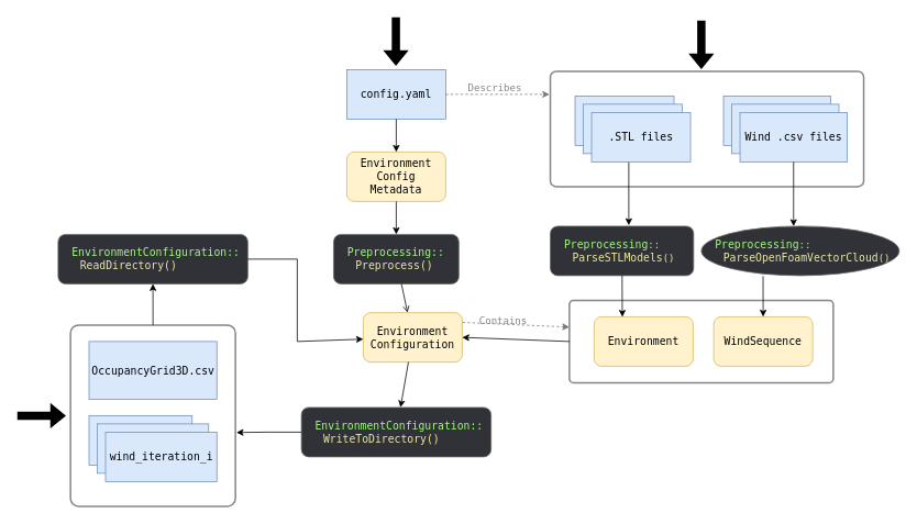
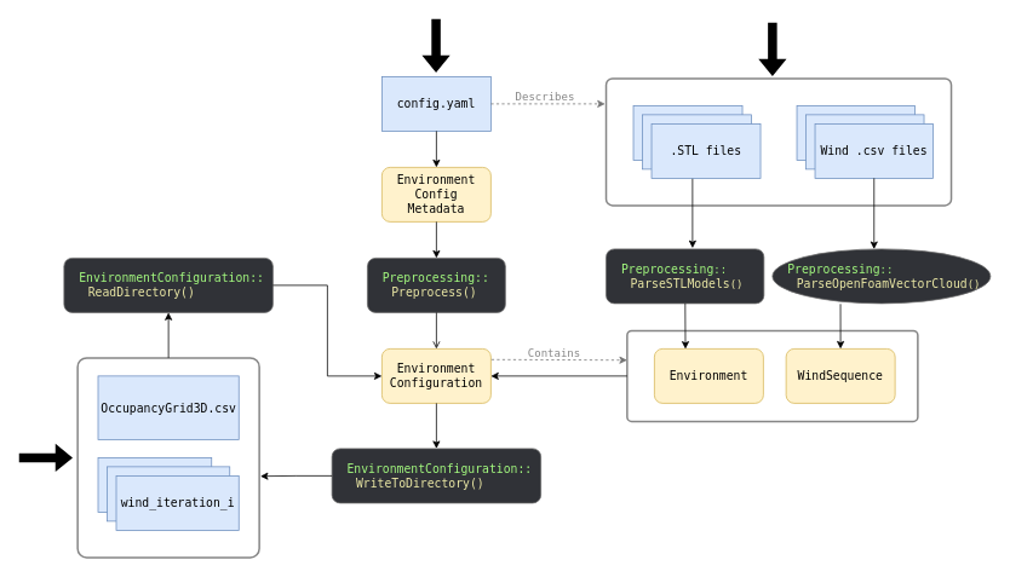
- <mxCell id="14" value="Environment Configuration" style="rounded=1;whiteSpace=wrap;html=1;fillColor=#fff2cc;strokeColor=#d6b656;fontSize=13;fontFamily=Droid Sans Mono, monospace, monospace;" parent="1" vertex="1"><mxGeometry x="440" y="379" width="120" height="60" as="geometry" /></mxCell>
+ <mxCell id="14" value="Environment Configuration" style="rounded=1;whiteSpace=wrap;html=1;fillColor=#fff2cc;strokeColor=#d6b656;fontSize=13;fontFamily=Droid Sans Mono, monospace, monospace;" parent="1" vertex="1"><mxGeometry x="420" y="384" width="120" height="60" as="geometry" /></mxCell>
